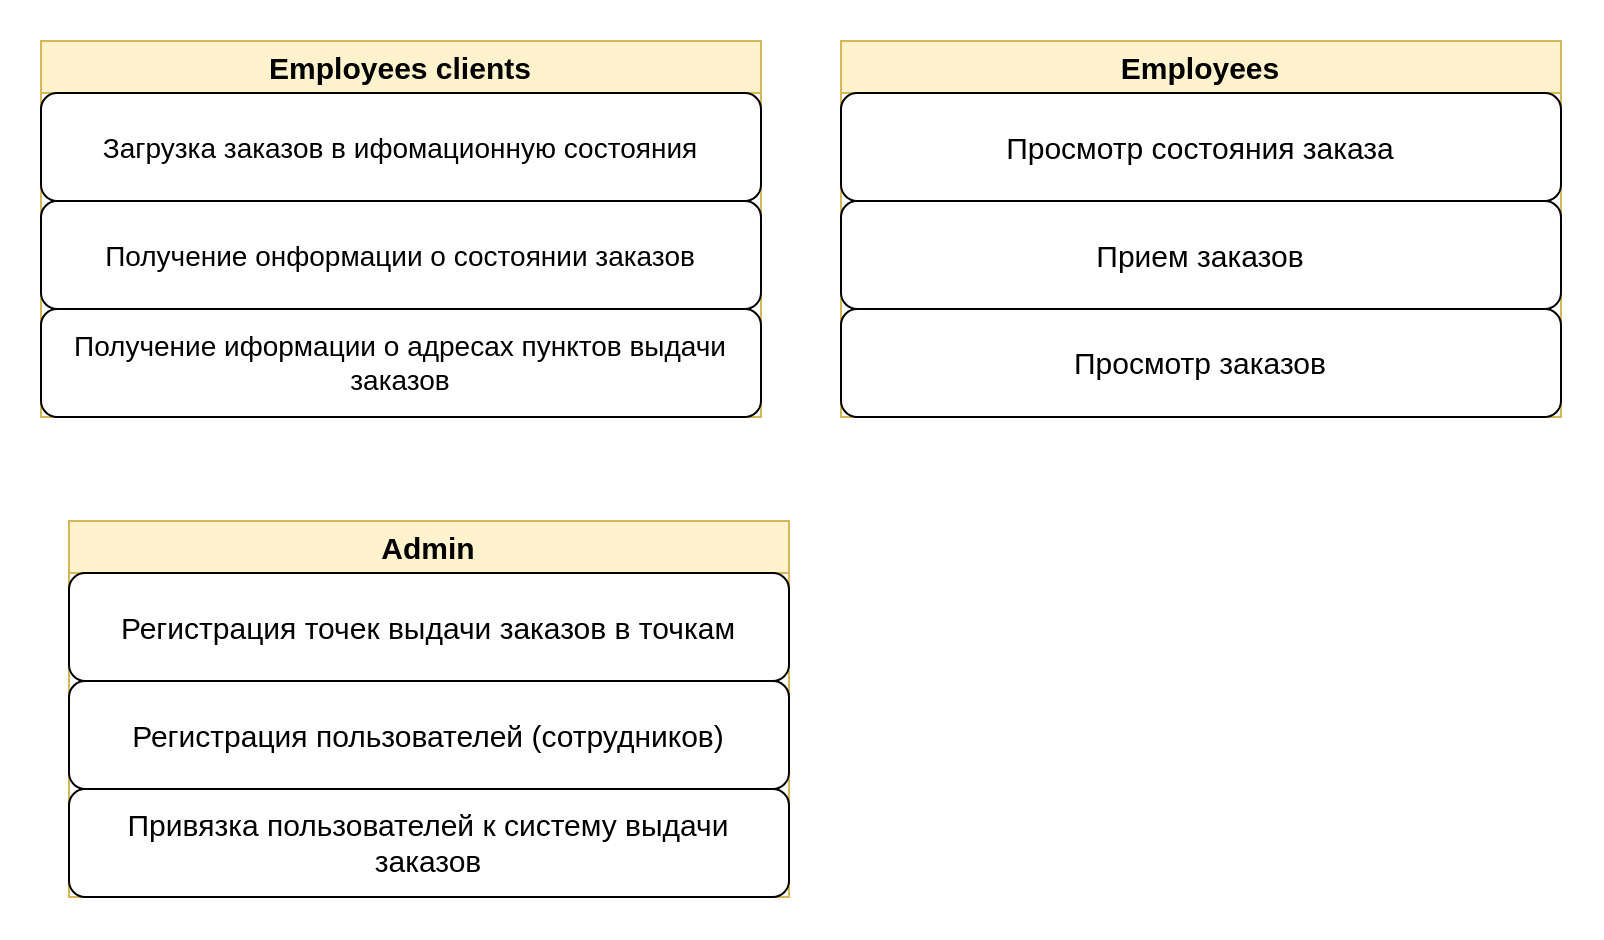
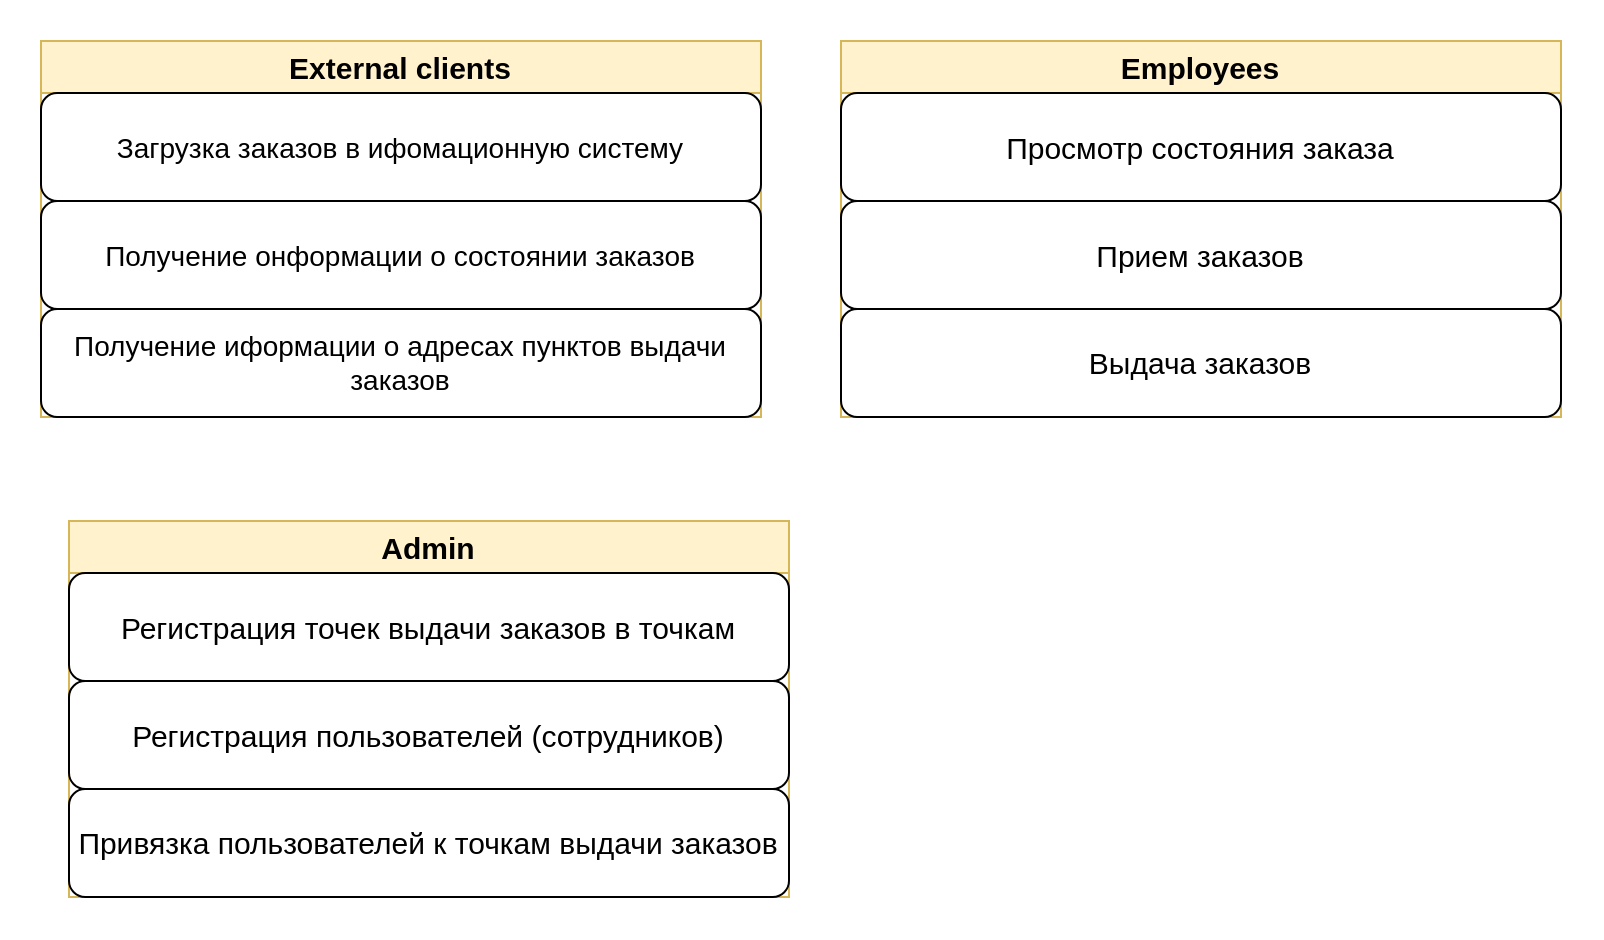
- <mxCell id="2" value="Employees clients" style="swimlane;fontStyle=1;childLayout=stackLayout;horizontal=1;startSize=26;horizontalStack=0;resizeParent=1;resizeParentMax=0;resizeLast=0;collapsible=1;marginBottom=0;align=center;fontSize=15;fillColor=#fff2cc;strokeColor=#d6b656;" vertex="1" parent="1"><mxGeometry x="20" y="20" width="360" height="188" as="geometry" /></mxCell>
+ <mxCell id="2" value="External clients" style="swimlane;fontStyle=1;childLayout=stackLayout;horizontal=1;startSize=26;horizontalStack=0;resizeParent=1;resizeParentMax=0;resizeLast=0;collapsible=1;marginBottom=0;align=center;fontSize=15;fillColor=#fff2cc;strokeColor=#d6b656;" vertex="1" parent="1"><mxGeometry x="20" y="20" width="360" height="188" as="geometry" /></mxCell>
- <mxCell id="3" value="Загрузка заказов в ифомационную состояния" style="text;strokeColor=default;fillColor=default;spacingLeft=4;spacingRight=4;overflow=hidden;rotatable=0;points=[[0,0.5],[1,0.5]];portConstraint=eastwest;fontSize=14;glass=0;rounded=1;align=center;verticalAlign=middle;" vertex="1" parent="2"><mxGeometry y="26" width="360" height="54" as="geometry" /></mxCell>
+ <mxCell id="3" value="Загрузка заказов в ифомационную систему" style="text;strokeColor=default;fillColor=default;spacingLeft=4;spacingRight=4;overflow=hidden;rotatable=0;points=[[0,0.5],[1,0.5]];portConstraint=eastwest;fontSize=14;glass=0;rounded=1;align=center;verticalAlign=middle;" vertex="1" parent="2"><mxGeometry y="26" width="360" height="54" as="geometry" /></mxCell>
- <mxCell id="9" value="Просмотр заказов" style="text;strokeColor=default;fillColor=default;spacingLeft=4;spacingRight=4;overflow=hidden;rotatable=0;points=[[0,0.5],[1,0.5]];portConstraint=eastwest;fontSize=15;align=center;flipH=1;horizontal=1;verticalAlign=middle;labelPosition=center;verticalLabelPosition=middle;textDirection=ltr;whiteSpace=wrap;rounded=1;" vertex="1" parent="6"><mxGeometry y="134" width="360" height="54" as="geometry" /></mxCell>
+ <mxCell id="9" value="Выдача заказов" style="text;strokeColor=default;fillColor=default;spacingLeft=4;spacingRight=4;overflow=hidden;rotatable=0;points=[[0,0.5],[1,0.5]];portConstraint=eastwest;fontSize=15;align=center;flipH=1;horizontal=1;verticalAlign=middle;labelPosition=center;verticalLabelPosition=middle;textDirection=ltr;whiteSpace=wrap;rounded=1;" vertex="1" parent="6"><mxGeometry y="134" width="360" height="54" as="geometry" /></mxCell>
- <mxCell id="13" value="Привязка пользователей к систему выдачи заказов" style="text;strokeColor=default;fillColor=default;spacingLeft=4;spacingRight=4;overflow=hidden;rotatable=0;points=[[0,0.5],[1,0.5]];portConstraint=eastwest;fontSize=15;align=center;flipH=1;horizontal=1;verticalAlign=middle;labelPosition=center;verticalLabelPosition=middle;textDirection=ltr;whiteSpace=wrap;rounded=1;" vertex="1" parent="10"><mxGeometry y="134" width="360" height="54" as="geometry" /></mxCell>
+ <mxCell id="13" value="Привязка пользователей к точкам выдачи заказов" style="text;strokeColor=default;fillColor=default;spacingLeft=4;spacingRight=4;overflow=hidden;rotatable=0;points=[[0,0.5],[1,0.5]];portConstraint=eastwest;fontSize=15;align=center;flipH=1;horizontal=1;verticalAlign=middle;labelPosition=center;verticalLabelPosition=middle;textDirection=ltr;whiteSpace=wrap;rounded=1;" vertex="1" parent="10"><mxGeometry y="134" width="360" height="54" as="geometry" /></mxCell>
